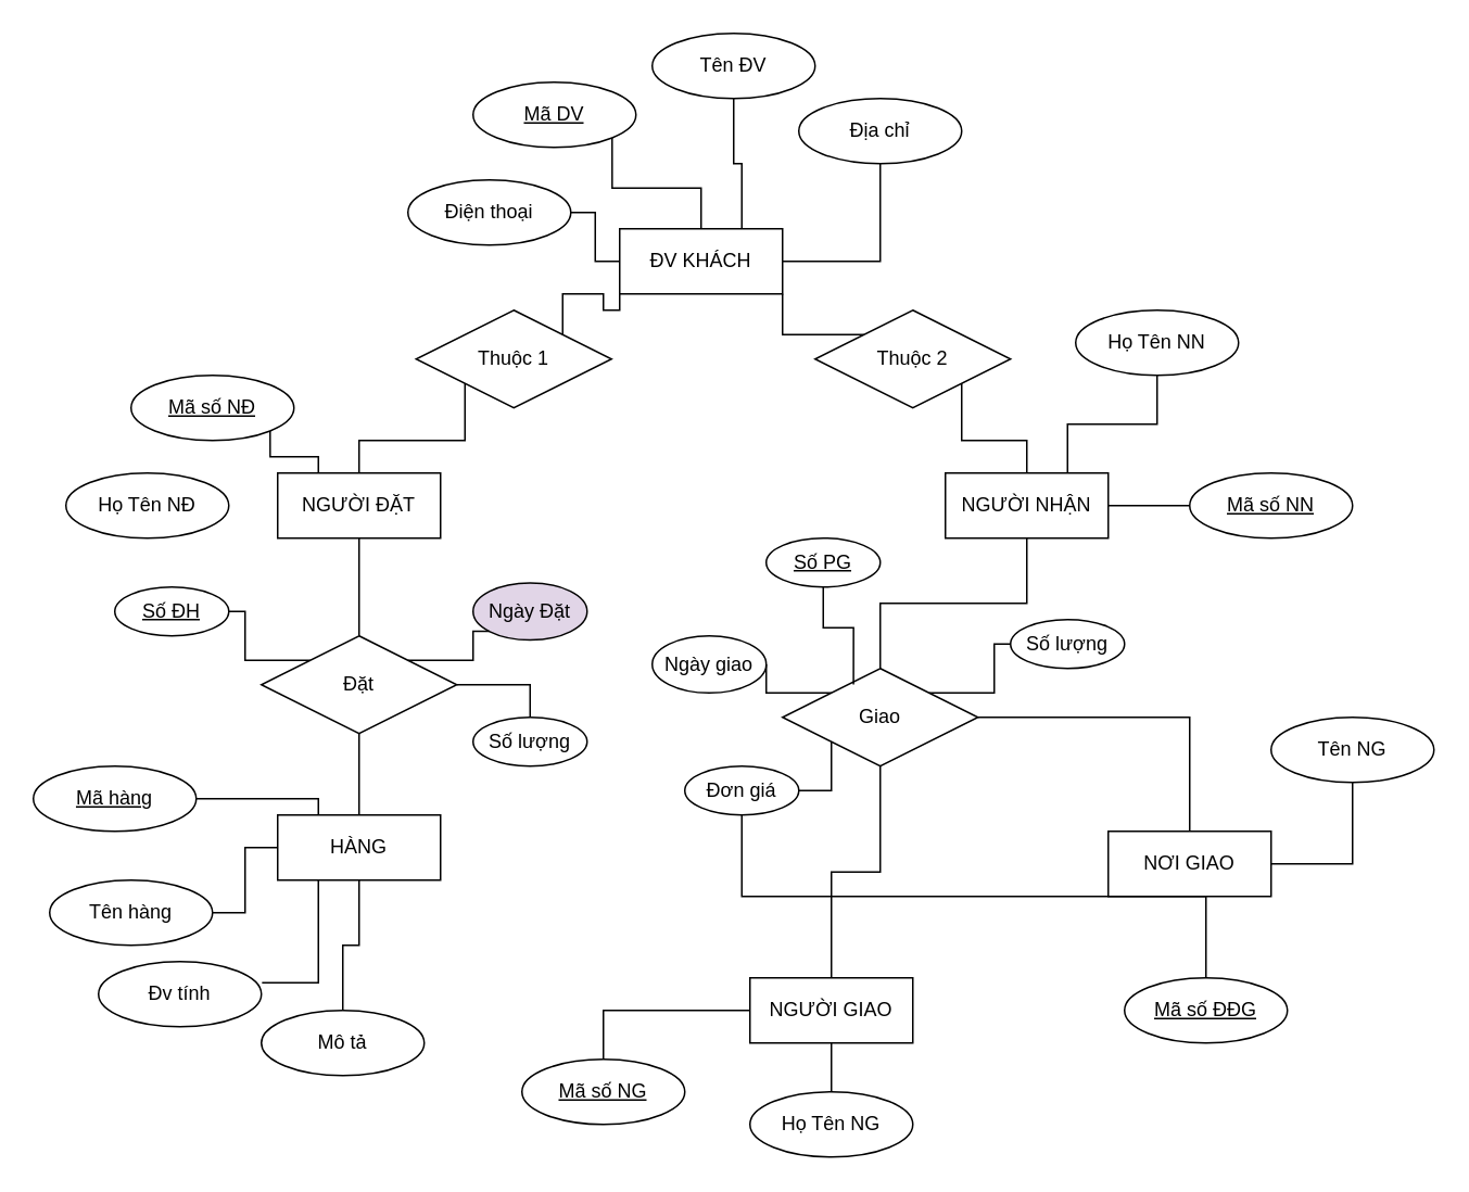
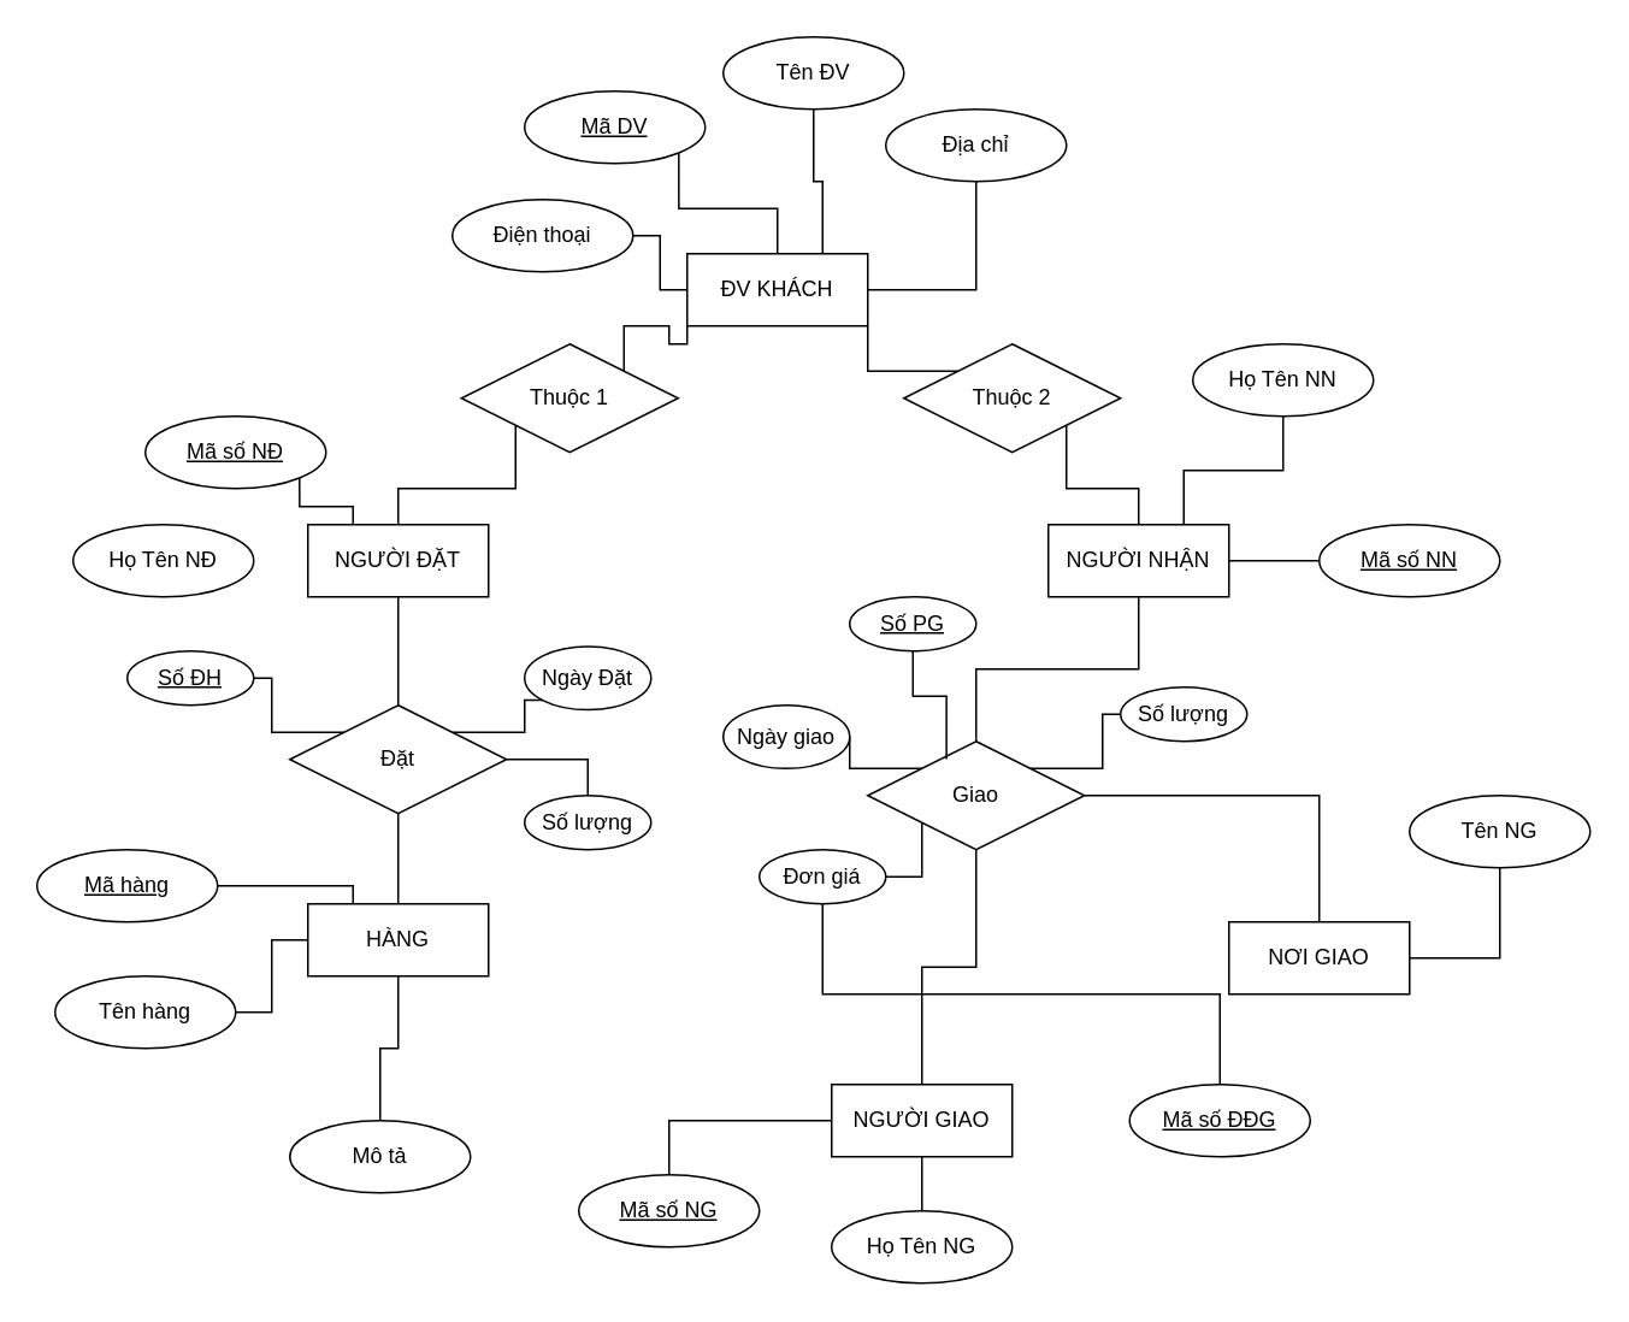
- <mxCell id="30" value="Ngày Đặt" style="ellipse;whiteSpace=wrap;html=1;align=center;fillColor=#e1d5e7;" vertex="1" parent="1"><mxGeometry x="290" y="357.5" width="70" height="35" as="geometry" /></mxCell>
+ <mxCell id="30" value="Ngày Đặt" style="ellipse;whiteSpace=wrap;html=1;align=center;" vertex="1" parent="1"><mxGeometry x="290" y="357.5" width="70" height="35" as="geometry" /></mxCell>
- <mxCell id="63" value="" style="endArrow=none;html=1;rounded=0;edgeStyle=orthogonalEdgeStyle;entryX=0.25;entryY=1;entryDx=0;entryDy=0;exitX=1.004;exitY=0.325;exitDx=0;exitDy=0;exitPerimeter=0;" edge="1" parent="1" source="16" target="6"><mxGeometry relative="1" as="geometry"><mxPoint x="310" y="380" as="sourcePoint" /><mxPoint x="375" y="325" as="targetPoint" /></mxGeometry></mxCell>
- <mxCell id="16" value="Đv tính" style="ellipse;whiteSpace=wrap;html=1;align=center;" vertex="1" parent="1"><mxGeometry x="60" y="590" width="100" height="40" as="geometry" /></mxCell>
- <mxCell id="10" value="Mã số ĐĐG" style="ellipse;whiteSpace=wrap;html=1;align=center;fontStyle=4;" vertex="1" parent="1"><mxGeometry x="690" y="600" width="100" height="40" as="geometry" /></mxCell>
+ <mxCell id="10" value="Mã số ĐĐG" style="ellipse;whiteSpace=wrap;html=1;align=center;fontStyle=4;" vertex="1" parent="1"><mxGeometry x="625" y="600" width="100" height="40" as="geometry" /></mxCell>
